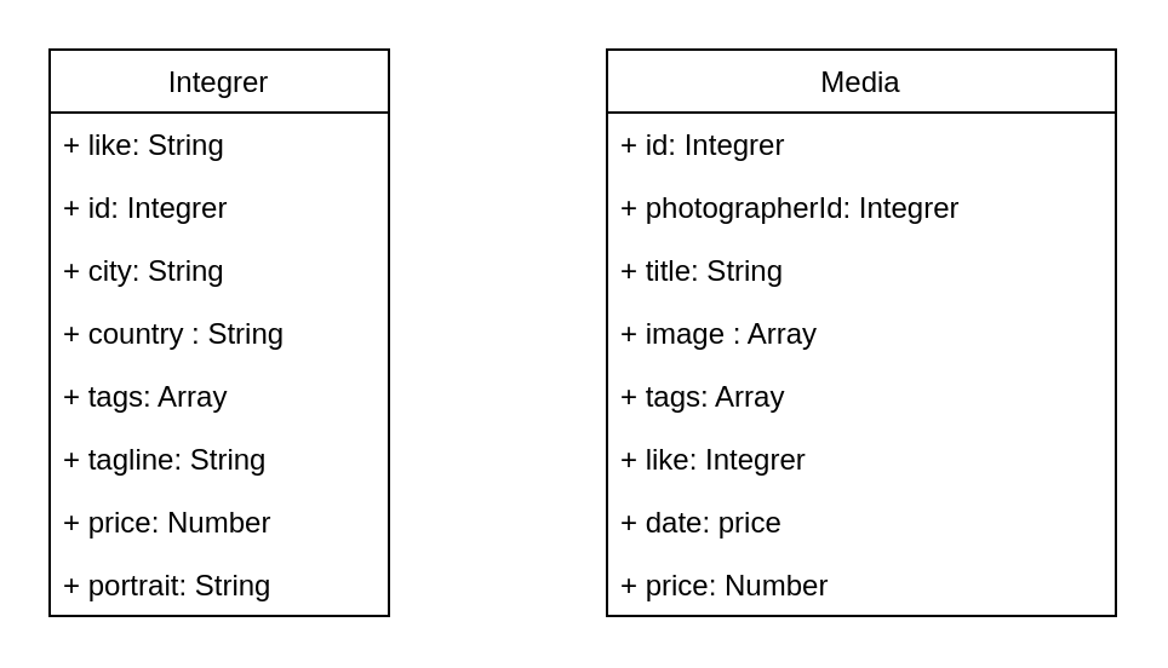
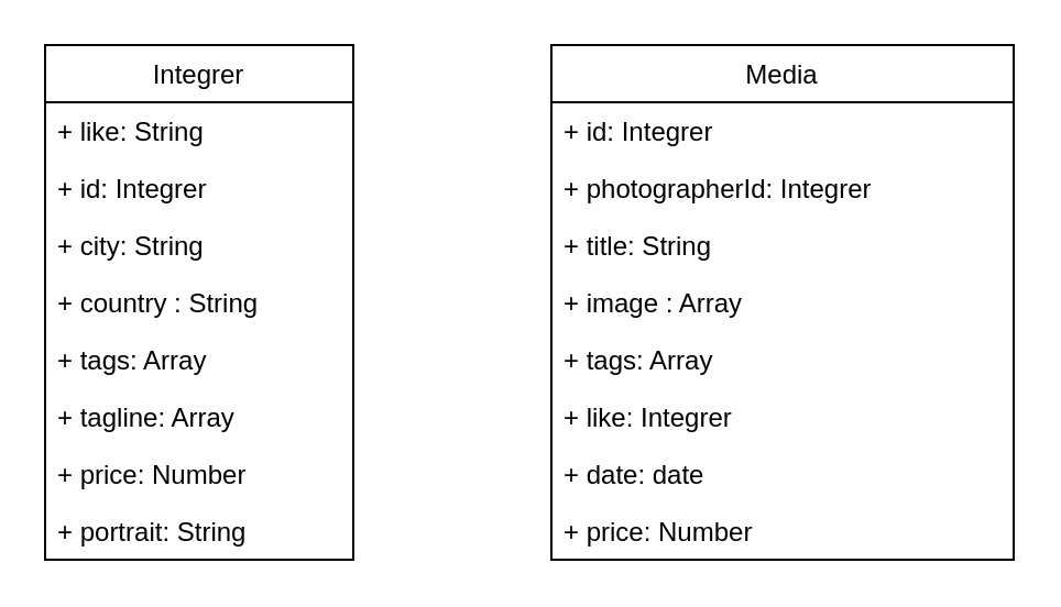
- <mxCell id="8" value="+ tagline: String" style="text;strokeColor=none;fillColor=none;align=left;verticalAlign=top;spacingLeft=4;spacingRight=4;overflow=hidden;rotatable=0;points=[[0,0.5],[1,0.5]];portConstraint=eastwest;" parent="2" vertex="1"><mxGeometry y="156" width="140" height="26" as="geometry" /></mxCell>
+ <mxCell id="8" value="+ tagline: Array" style="text;strokeColor=none;fillColor=none;align=left;verticalAlign=top;spacingLeft=4;spacingRight=4;overflow=hidden;rotatable=0;points=[[0,0.5],[1,0.5]];portConstraint=eastwest;" parent="2" vertex="1"><mxGeometry y="156" width="140" height="26" as="geometry" /></mxCell>
- <mxCell id="18" value="+ date: price" style="text;strokeColor=none;fillColor=none;align=left;verticalAlign=top;spacingLeft=4;spacingRight=4;overflow=hidden;rotatable=0;points=[[0,0.5],[1,0.5]];portConstraint=eastwest;" parent="11" vertex="1"><mxGeometry y="182" width="210" height="26" as="geometry" /></mxCell>
+ <mxCell id="18" value="+ date: date" style="text;strokeColor=none;fillColor=none;align=left;verticalAlign=top;spacingLeft=4;spacingRight=4;overflow=hidden;rotatable=0;points=[[0,0.5],[1,0.5]];portConstraint=eastwest;" parent="11" vertex="1"><mxGeometry y="182" width="210" height="26" as="geometry" /></mxCell>
